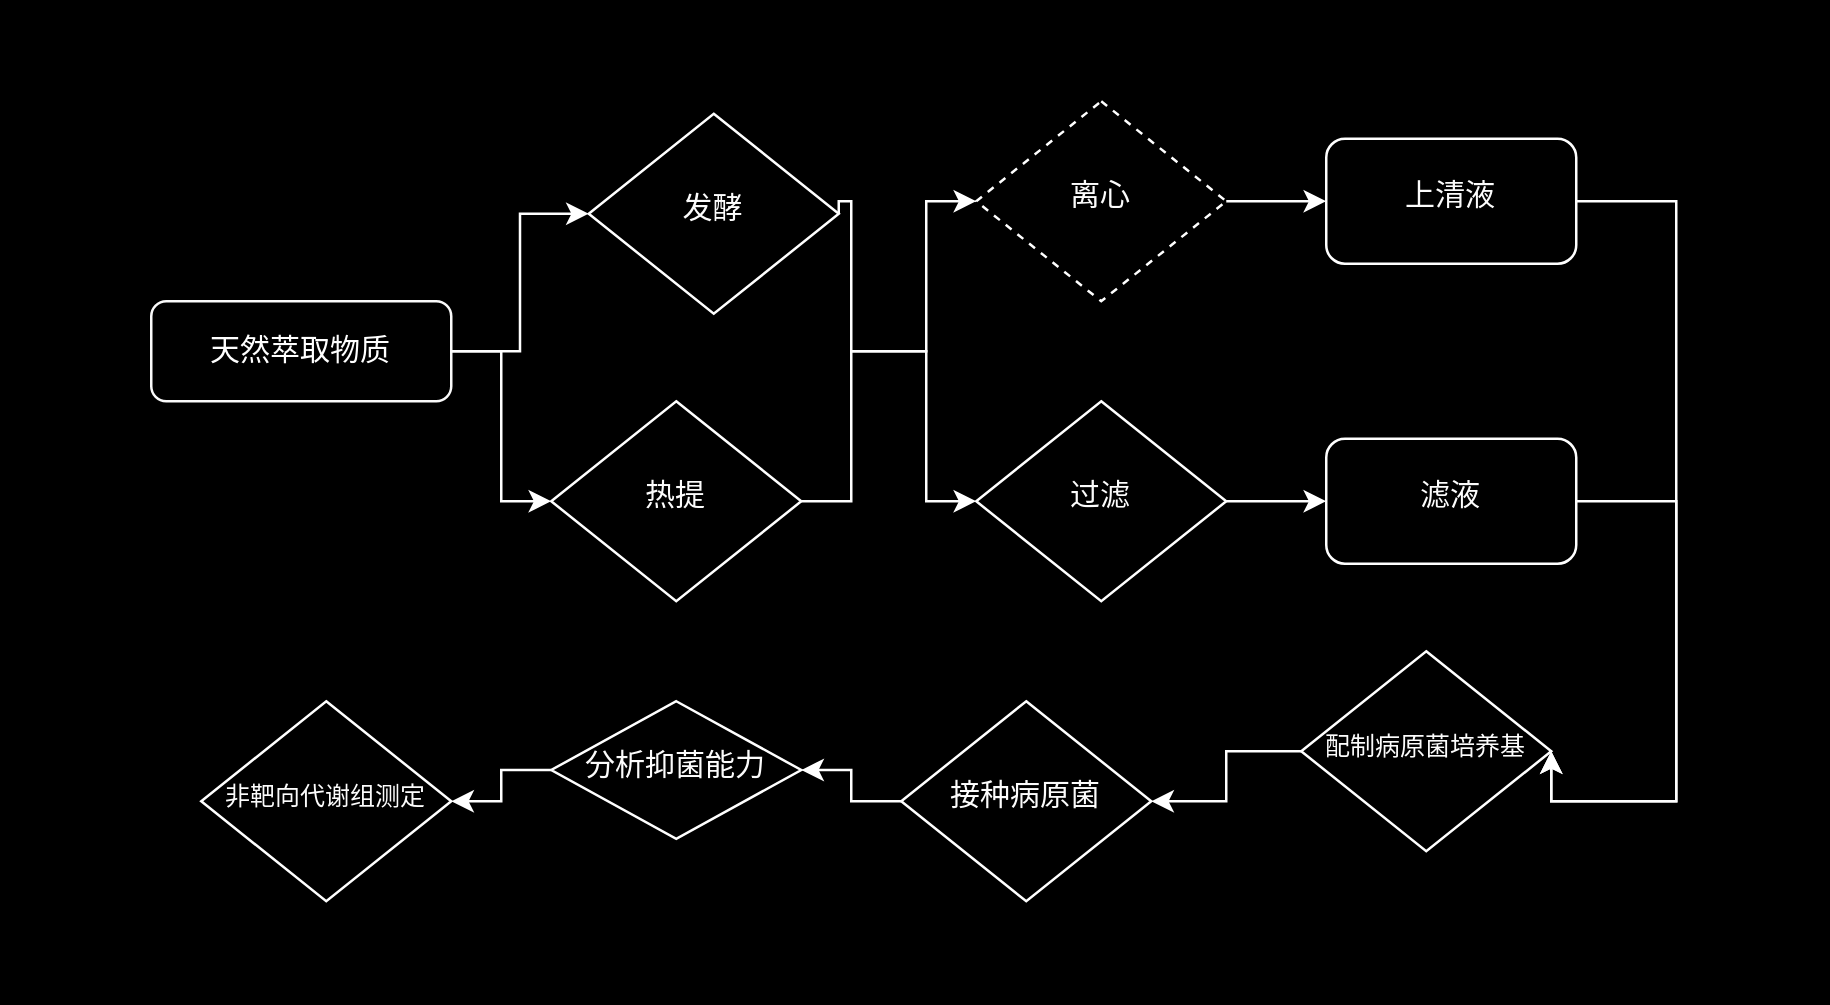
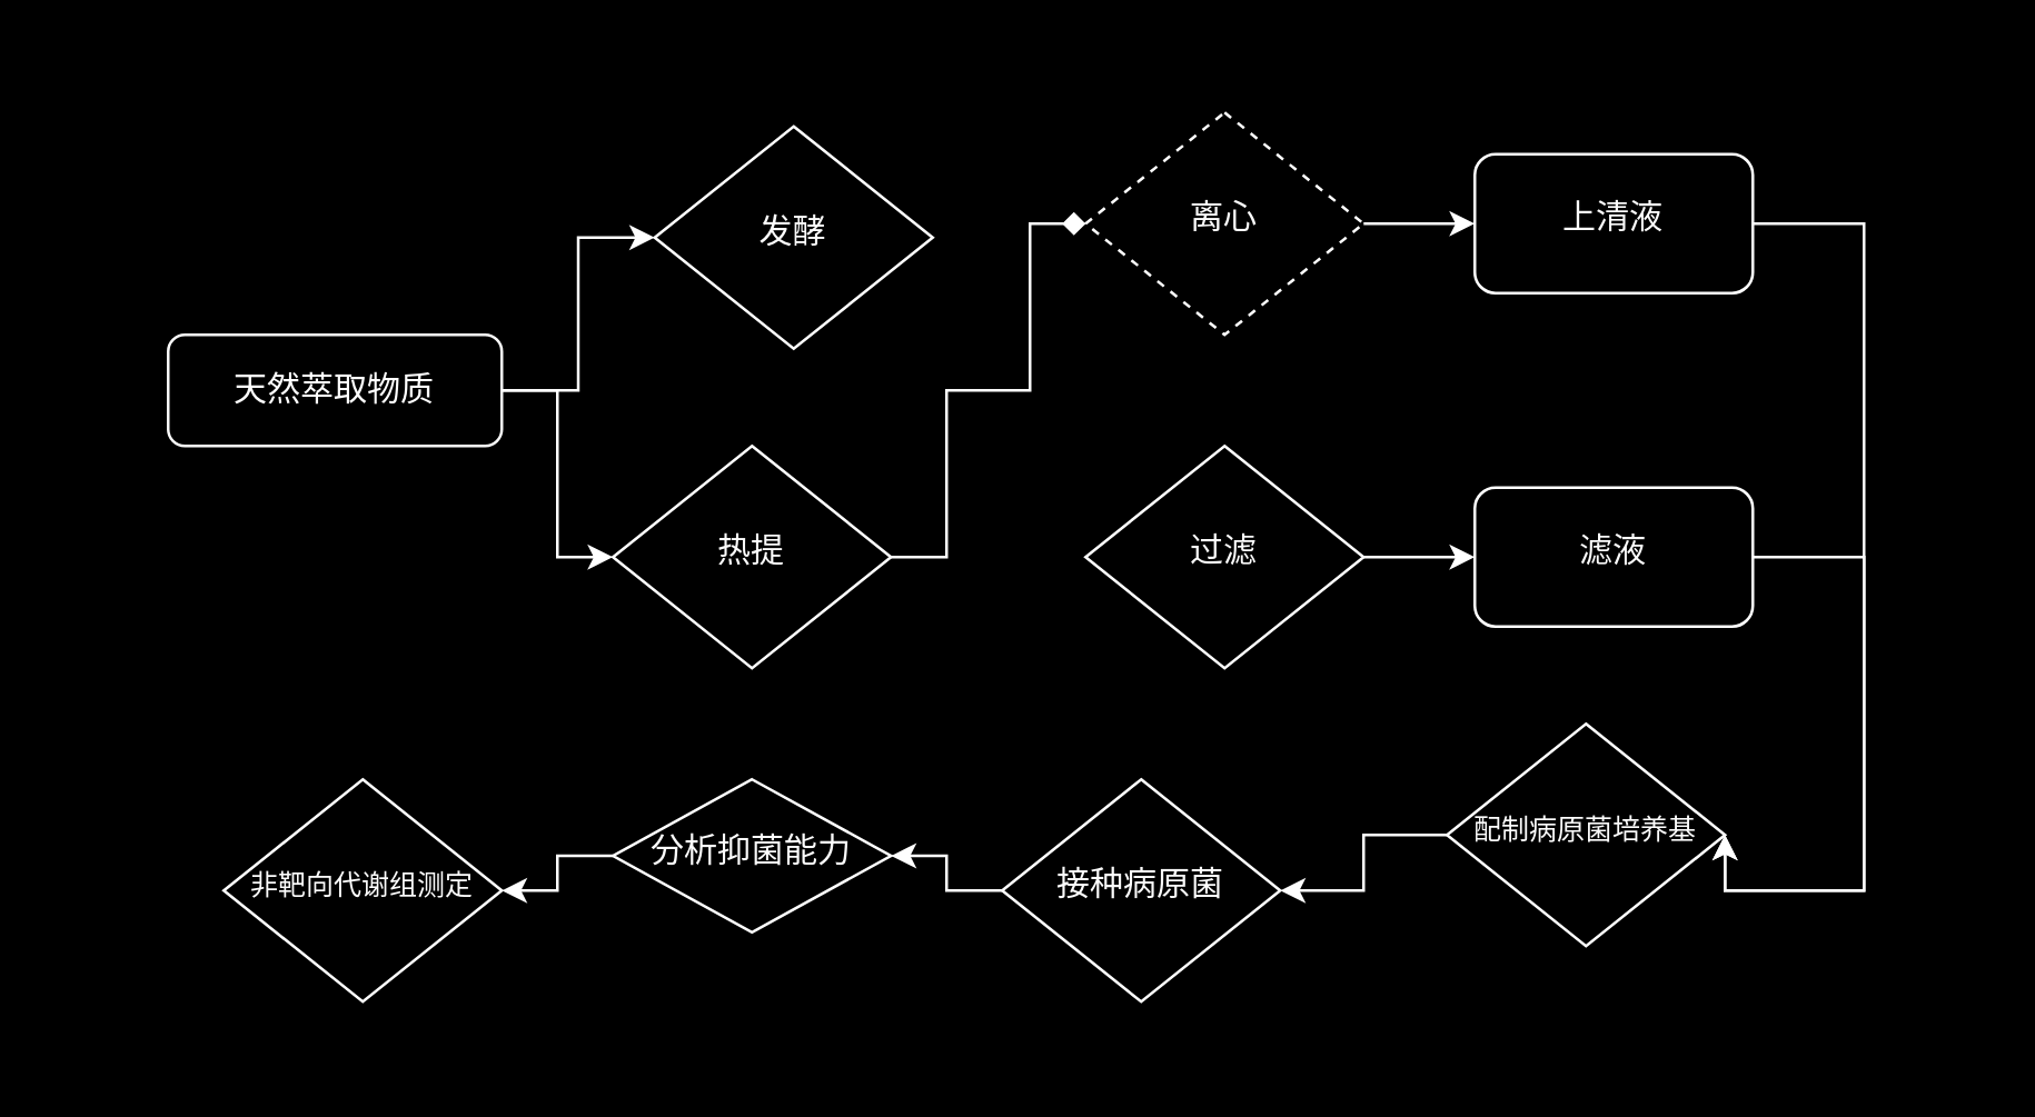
- <mxCell id="21" value="" style="edgeStyle=orthogonalEdgeStyle;rounded=0;orthogonalLoop=1;jettySize=auto;html=1;strokeColor=#FFFFFF;entryX=0;entryY=0.5;entryDx=0;entryDy=0;exitX=1;exitY=0.5;exitDx=0;exitDy=0;" edge="1" parent="1" source="5" target="8"><mxGeometry relative="1" as="geometry"><mxPoint x="290" y="159.52" as="sourcePoint" /><mxPoint x="330" y="99.52" as="targetPoint" /><Array as="points"><mxPoint x="340" y="200" /><mxPoint x="340" y="140" /><mxPoint x="370" y="140" /><mxPoint x="370" y="80" /></Array></mxGeometry></mxCell>
+ <mxCell id="21" value="" style="edgeStyle=orthogonalEdgeStyle;rounded=0;orthogonalLoop=1;jettySize=auto;html=1;strokeColor=#FFFFFF;entryX=0;entryY=0.5;entryDx=0;entryDy=0;exitX=1;exitY=0.5;exitDx=0;exitDy=0;endArrow=diamond;" edge="1" parent="1" source="5" target="8"><mxGeometry relative="1" as="geometry"><mxPoint x="290" y="159.52" as="sourcePoint" /><mxPoint x="330" y="99.52" as="targetPoint" /><Array as="points"><mxPoint x="340" y="200" /><mxPoint x="340" y="140" /><mxPoint x="370" y="140" /><mxPoint x="370" y="80" /></Array></mxGeometry></mxCell>
- <mxCell id="22" value="" style="edgeStyle=orthogonalEdgeStyle;rounded=0;orthogonalLoop=1;jettySize=auto;html=1;strokeColor=#FFFFFF;entryX=0;entryY=0.5;entryDx=0;entryDy=0;exitX=1;exitY=0.5;exitDx=0;exitDy=0;" edge="1" parent="1" source="9" target="10"><mxGeometry relative="1" as="geometry"><mxPoint x="330" y="210" as="sourcePoint" /><mxPoint x="410" y="90" as="targetPoint" /><Array as="points"><mxPoint x="340" y="80" /><mxPoint x="340" y="140" /><mxPoint x="370" y="140" /><mxPoint x="370" y="200" /></Array></mxGeometry></mxCell>
